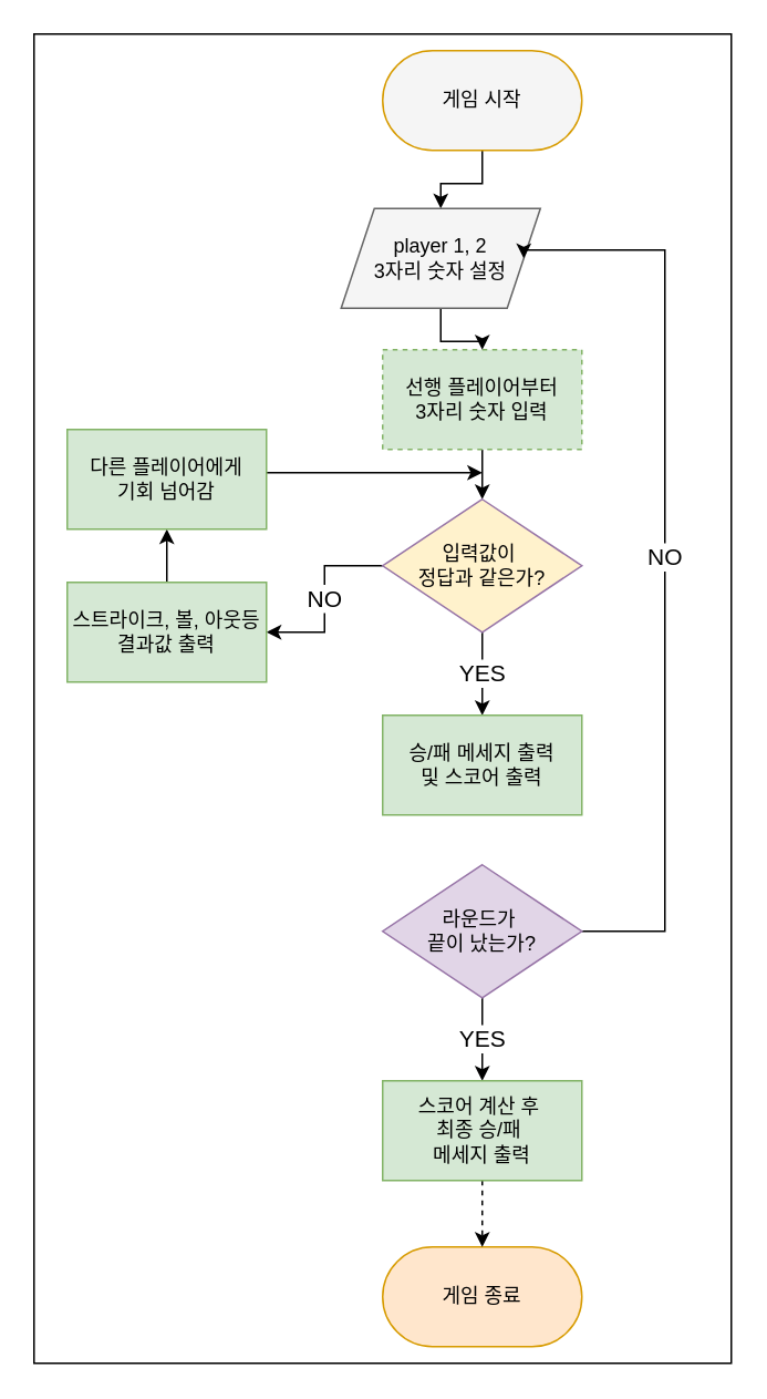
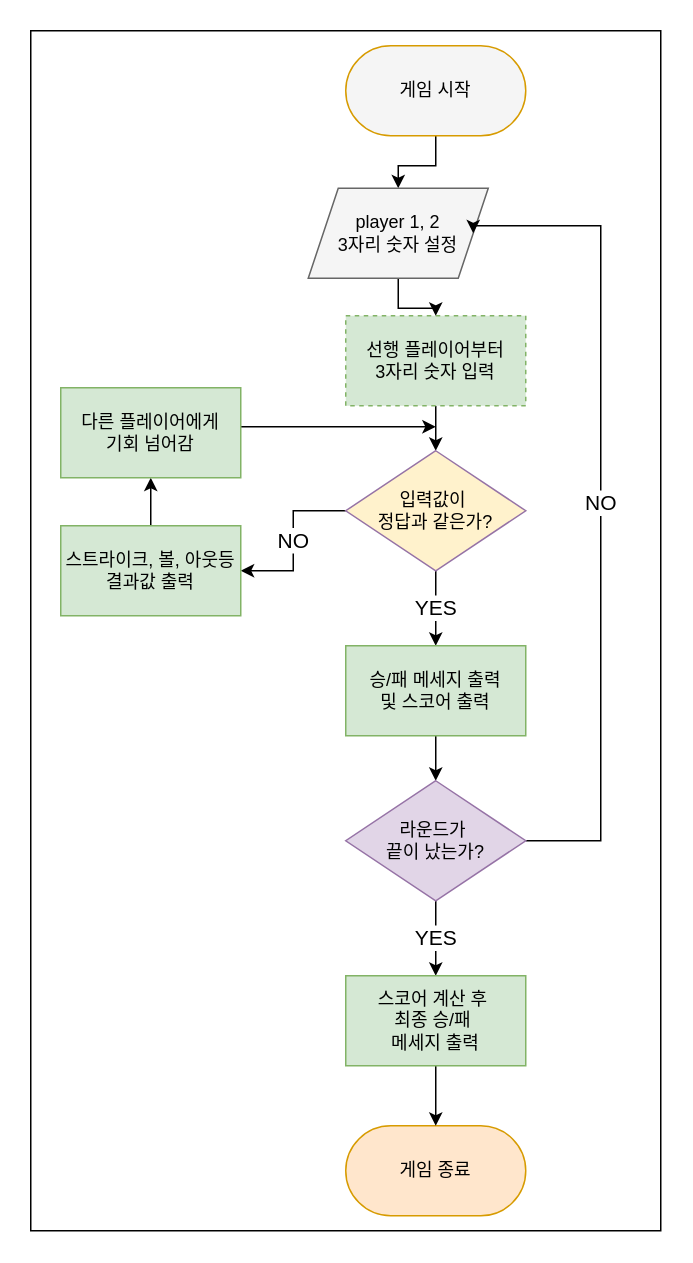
+ <mxCell id="14" style="edgeStyle=orthogonalEdgeStyle;rounded=0;orthogonalLoop=1;jettySize=auto;html=1;entryX=0.5;entryY=0;entryDx=0;entryDy=0;" edge="1" parent="1" source="16" target="19"><mxGeometry relative="1" as="geometry" /></mxCell>
- <mxCell id="22" style="edgeStyle=orthogonalEdgeStyle;rounded=0;orthogonalLoop=1;jettySize=auto;html=1;entryX=0.5;entryY=0;entryDx=0;entryDy=0;dashed=1;" edge="1" parent="1" source="23" target="17"><mxGeometry relative="1" as="geometry" /></mxCell>
+ <mxCell id="22" style="edgeStyle=orthogonalEdgeStyle;rounded=0;orthogonalLoop=1;jettySize=auto;html=1;entryX=0.5;entryY=0;entryDx=0;entryDy=0;" edge="1" parent="1" source="23" target="17"><mxGeometry relative="1" as="geometry" /></mxCell>
